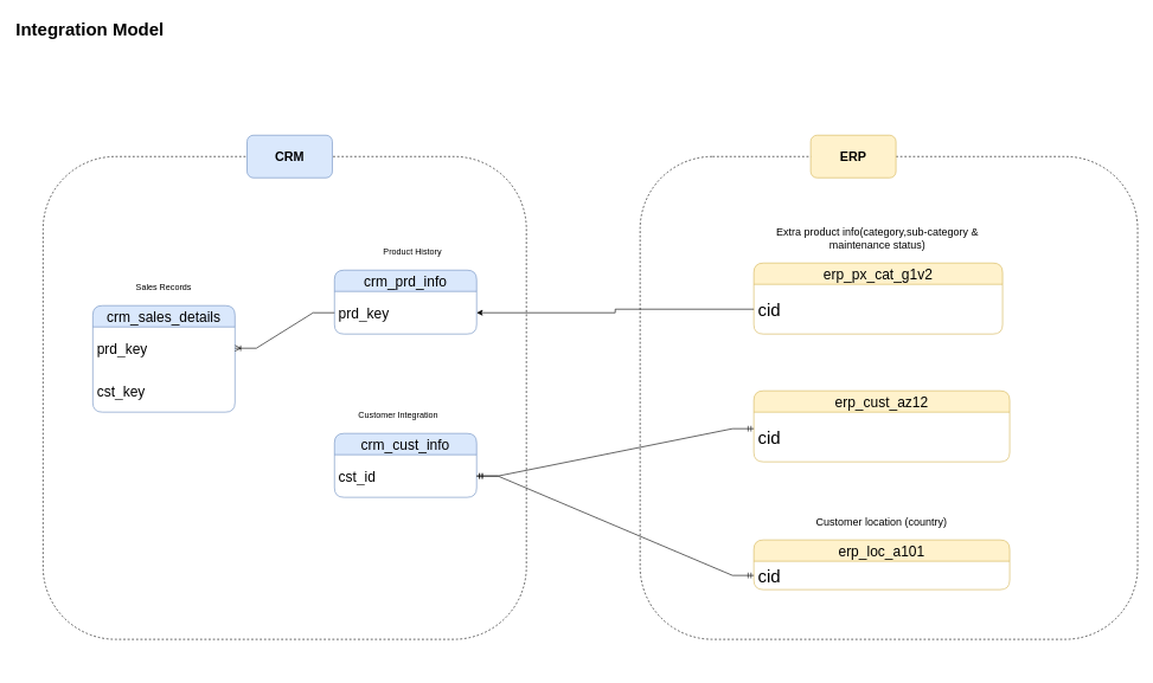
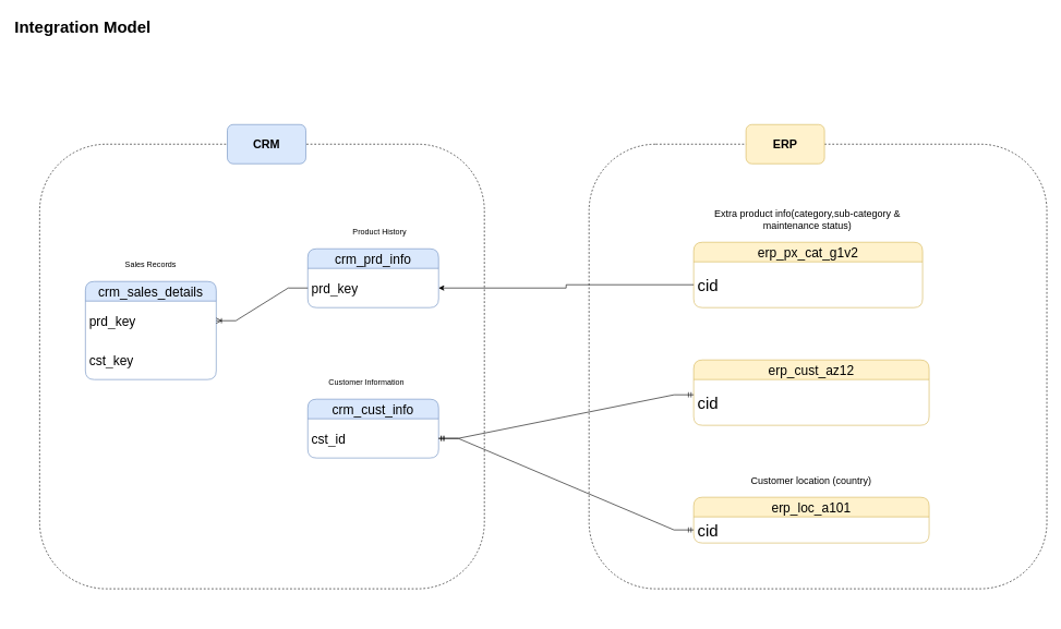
- <mxCell id="10" value="Customer Integration" style="rounded=0;whiteSpace=wrap;html=1;strokeColor=none;" parent="1" vertex="1"><mxGeometry x="480" y="570" width="160" height="30" as="geometry" /></mxCell>
+ <mxCell id="10" value="Customer Information" style="rounded=0;whiteSpace=wrap;html=1;strokeColor=none;" parent="1" vertex="1"><mxGeometry x="480" y="570" width="160" height="30" as="geometry" /></mxCell>
